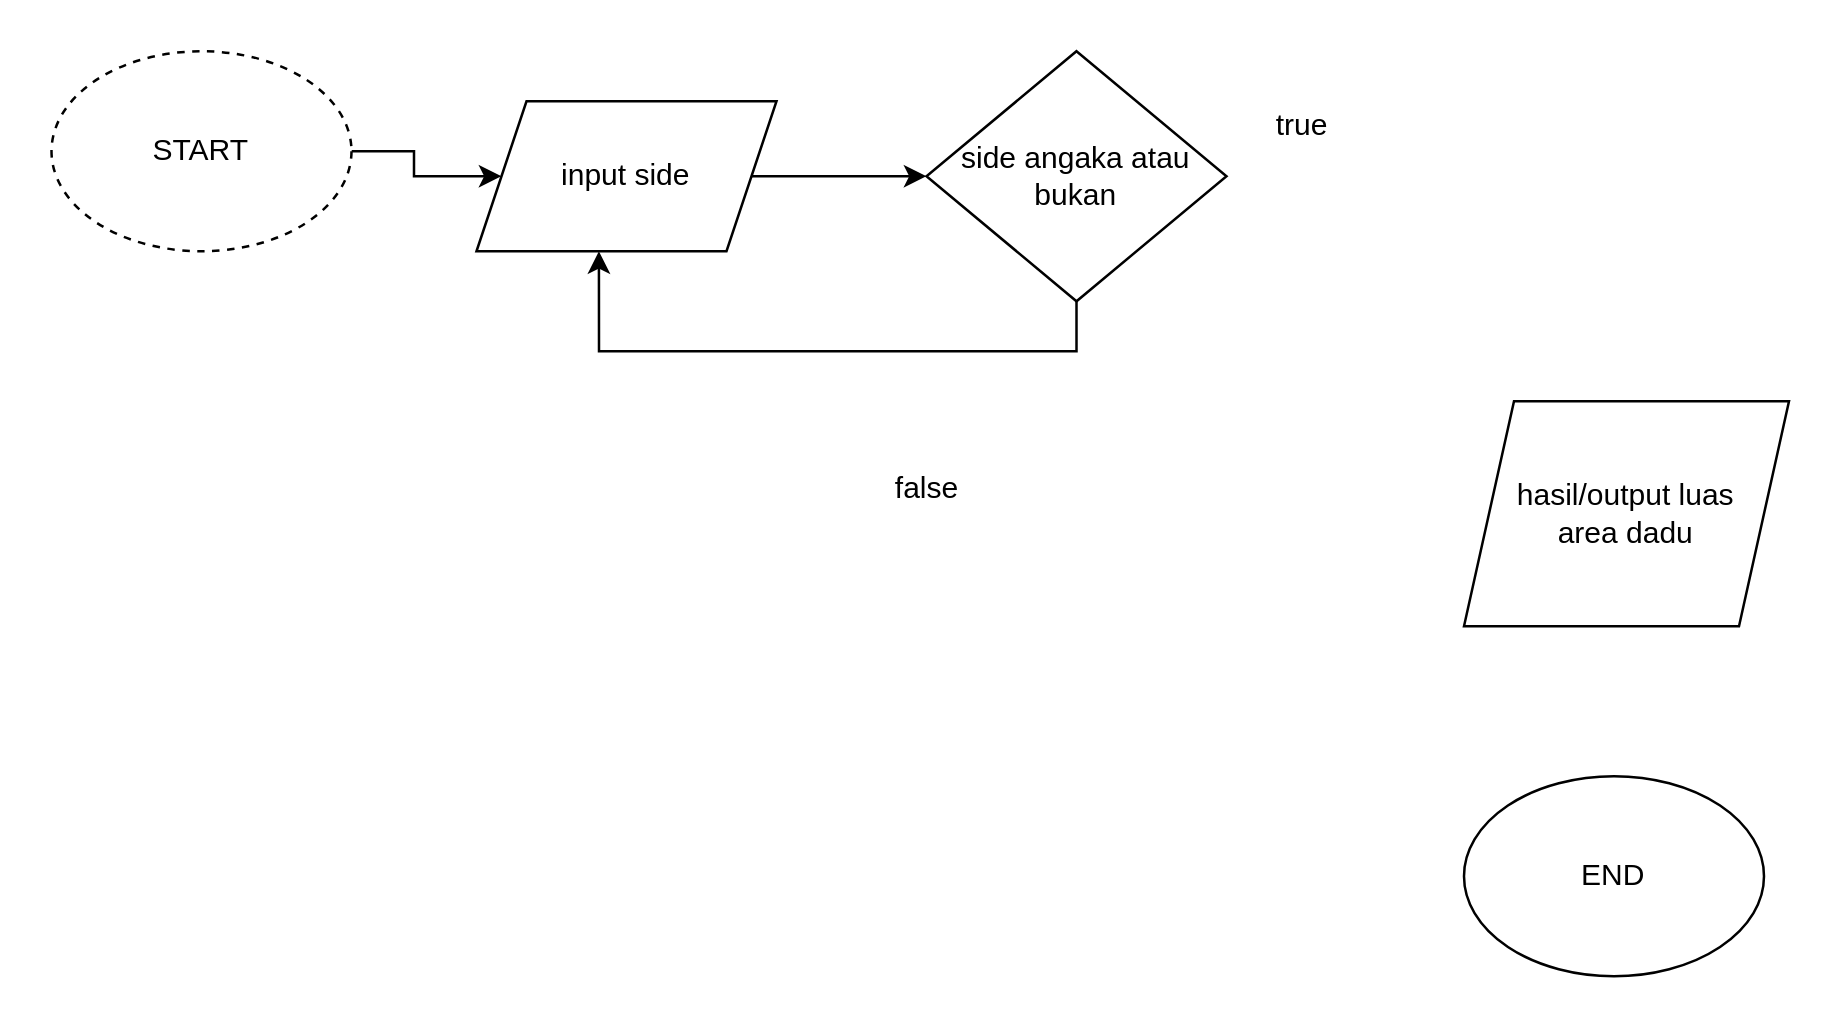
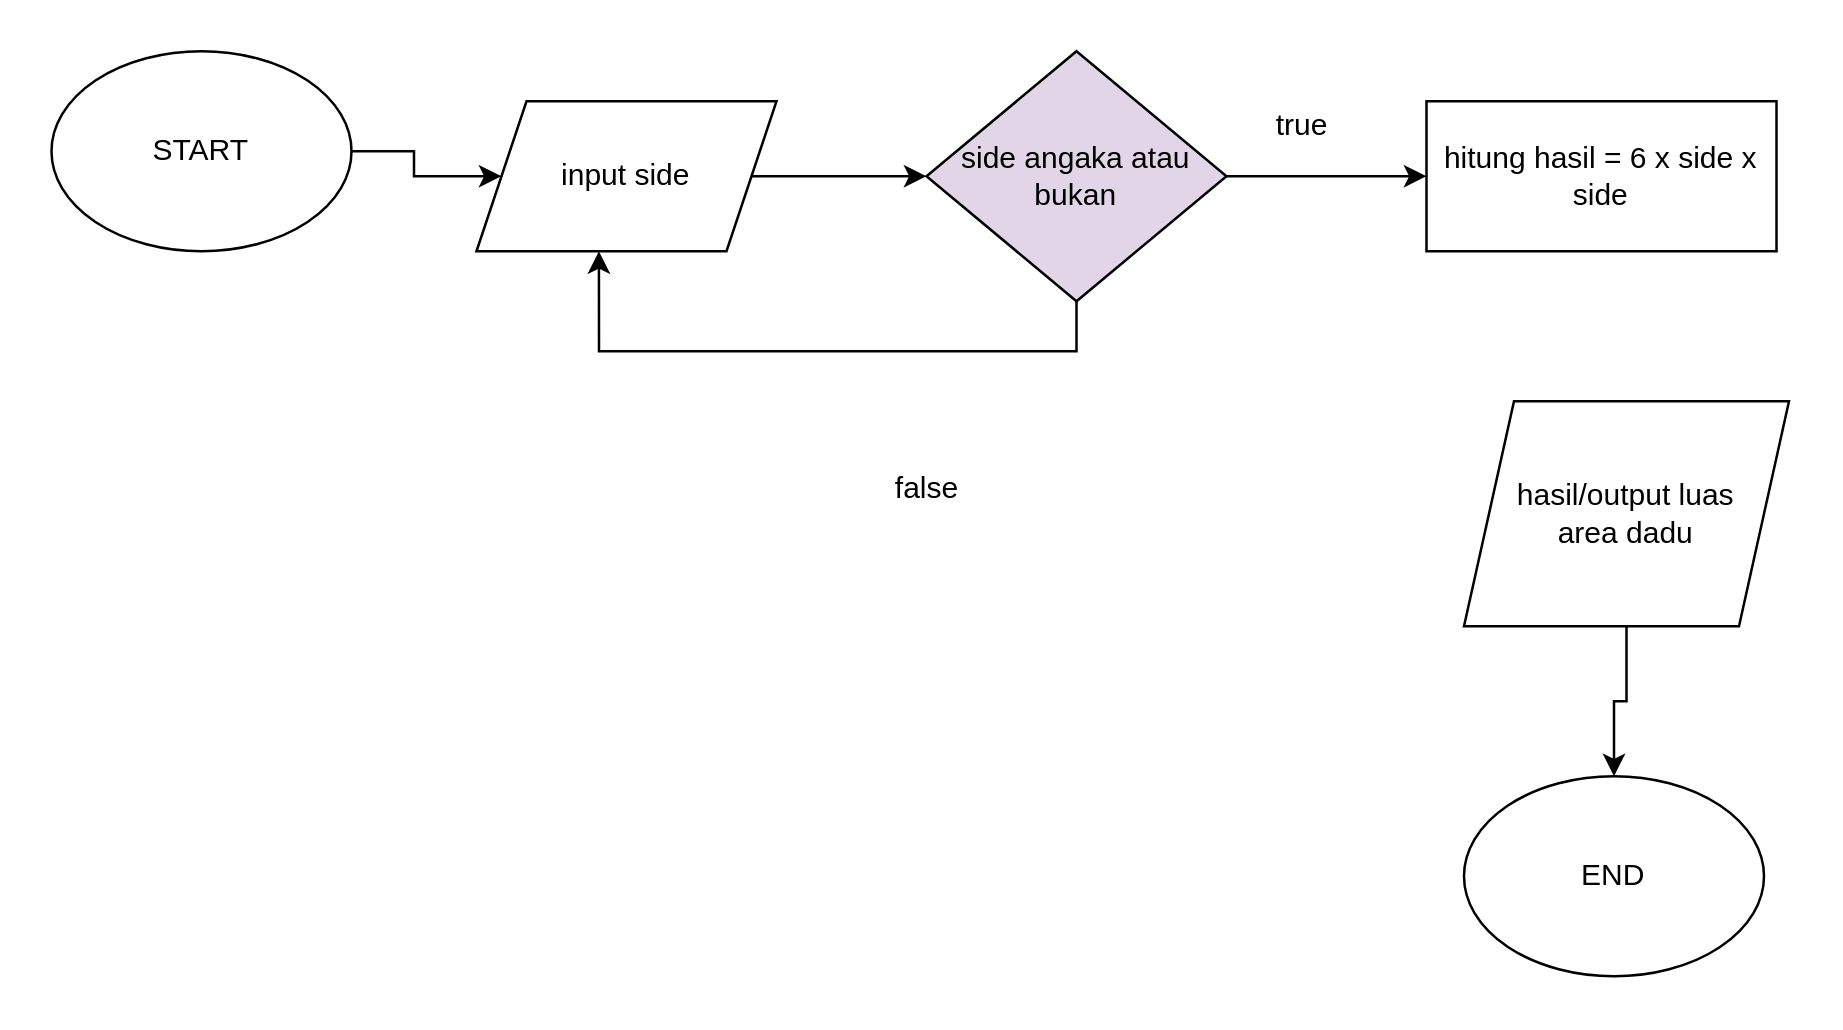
- <mxCell id="3" value="START" style="ellipse;whiteSpace=wrap;html=1;dashed=1;" vertex="1" parent="1"><mxGeometry x="20" y="20" width="120" height="80" as="geometry" /></mxCell>
+ <mxCell id="3" value="START" style="ellipse;whiteSpace=wrap;html=1;" vertex="1" parent="1"><mxGeometry x="20" y="20" width="120" height="80" as="geometry" /></mxCell>
- <mxCell id="9" value="side angaka atau bukan" style="rhombus;whiteSpace=wrap;html=1;" vertex="1" parent="1"><mxGeometry x="370" y="20" width="120" height="100" as="geometry" /></mxCell>
+ <mxCell id="9" value="side angaka atau bukan" style="rhombus;whiteSpace=wrap;html=1;fillColor=#e1d5e7;" vertex="1" parent="1"><mxGeometry x="370" y="20" width="120" height="100" as="geometry" /></mxCell>
+ <mxCell id="7" style="edgeStyle=orthogonalEdgeStyle;rounded=0;orthogonalLoop=1;jettySize=auto;html=1;exitX=1;exitY=0.5;exitDx=0;exitDy=0;entryX=0;entryY=0.5;entryDx=0;entryDy=0;" edge="1" parent="1" source="9" target="10"><mxGeometry relative="1" as="geometry" /></mxCell>
+ <mxCell id="10" value="hitung hasil = 6 x side x side" style="rounded=0;whiteSpace=wrap;html=1;" vertex="1" parent="1"><mxGeometry x="570" y="40" width="140" height="60" as="geometry" /></mxCell>
+ <mxCell id="13" style="edgeStyle=orthogonalEdgeStyle;rounded=0;orthogonalLoop=1;jettySize=auto;html=1;exitX=0.5;exitY=1;exitDx=0;exitDy=0;entryX=0.5;entryY=0;entryDx=0;entryDy=0;" edge="1" parent="1" source="14" target="4"><mxGeometry relative="1" as="geometry" /></mxCell>
